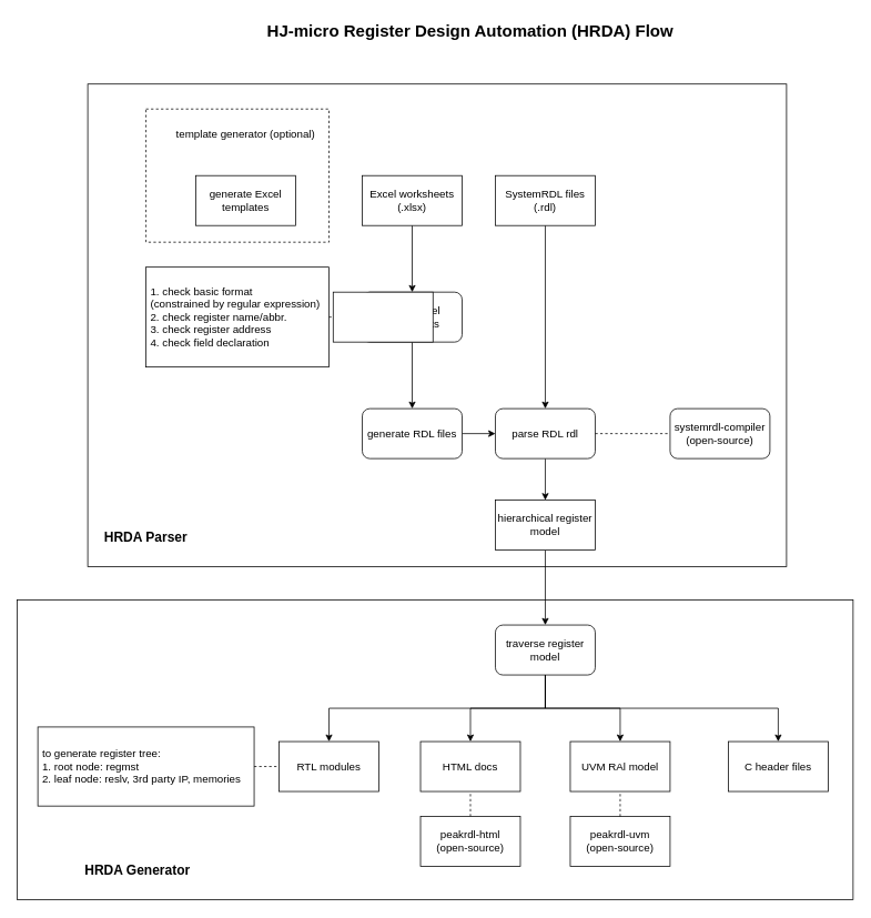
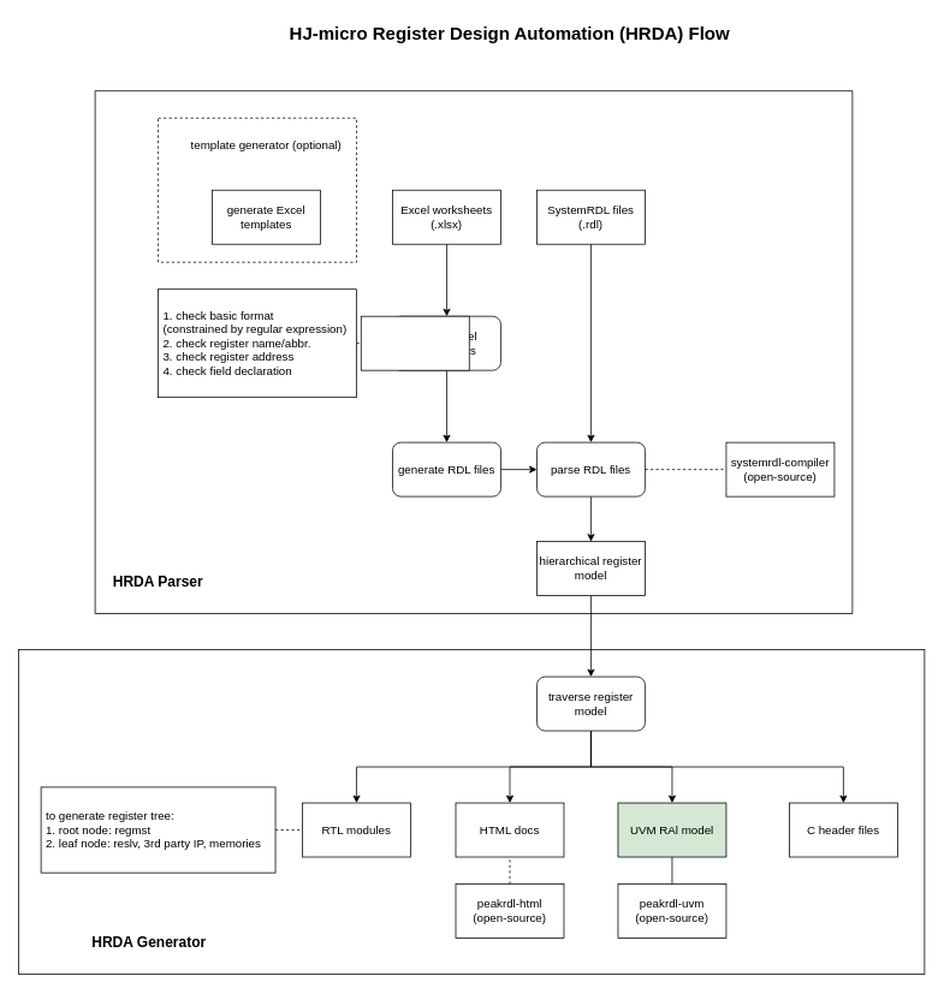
- <mxCell id="16" value="parse RDL rdl" style="rounded=1;whiteSpace=wrap;html=1;fontSize=13;" parent="1" vertex="1"><mxGeometry x="595" y="490" width="120" height="60" as="geometry" /></mxCell>
+ <mxCell id="16" value="parse RDL files" style="rounded=1;whiteSpace=wrap;html=1;fontSize=13;" parent="1" vertex="1"><mxGeometry x="595" y="490" width="120" height="60" as="geometry" /></mxCell>
- <mxCell id="21" value="systemrdl-compiler&lt;br&gt;(open-source)" style="whiteSpace=wrap;html=1;fontSize=13;rounded=1;" parent="1" vertex="1"><mxGeometry x="805" y="490" width="120" height="60" as="geometry" /></mxCell>
+ <mxCell id="21" value="systemrdl-compiler&lt;br&gt;(open-source)" style="rounded=0;whiteSpace=wrap;html=1;fontSize=13;" parent="1" vertex="1"><mxGeometry x="805" y="490" width="120" height="60" as="geometry" /></mxCell>
- <mxCell id="25" value="UVM RAl model" style="rounded=0;whiteSpace=wrap;html=1;fontSize=13;" parent="1" vertex="1"><mxGeometry x="685" y="890" width="120" height="60" as="geometry" /></mxCell>
+ <mxCell id="25" value="UVM RAl model" style="rounded=0;whiteSpace=wrap;html=1;fontSize=13;fillColor=#d5e8d4;" parent="1" vertex="1"><mxGeometry x="685" y="890" width="120" height="60" as="geometry" /></mxCell>
- <mxCell id="37" value="" style="endArrow=none;dashed=1;html=1;rounded=0;fontSize=13;entryX=0.5;entryY=1;entryDx=0;entryDy=0;exitX=0.5;exitY=0;exitDx=0;exitDy=0;" parent="1" source="36" target="25" edge="1"><mxGeometry width="50" height="50" relative="1" as="geometry"><mxPoint x="865" y="1050" as="sourcePoint" /><mxPoint x="915" y="1000" as="targetPoint" /></mxGeometry></mxCell>
+ <mxCell id="37" value="" style="endArrow=none;dashed=0;html=1;rounded=0;fontSize=13;entryX=0.5;entryY=1;entryDx=0;entryDy=0;exitX=0.5;exitY=0;exitDx=0;exitDy=0;" parent="1" source="36" target="25" edge="1"><mxGeometry width="50" height="50" relative="1" as="geometry"><mxPoint x="865" y="1050" as="sourcePoint" /><mxPoint x="915" y="1000" as="targetPoint" /></mxGeometry></mxCell>
